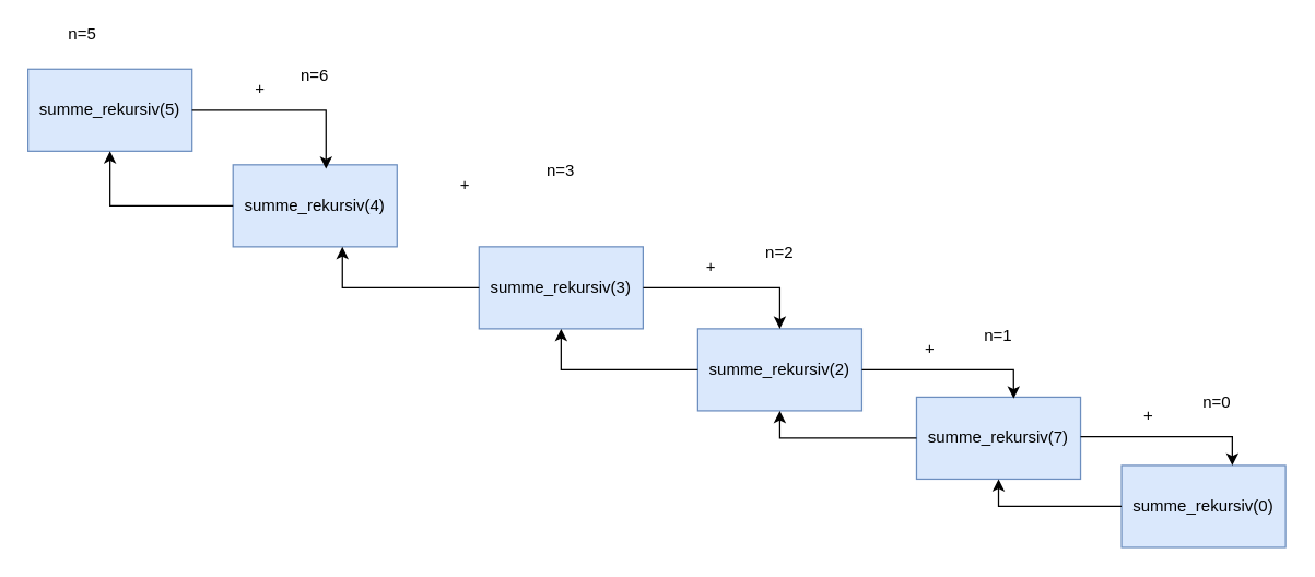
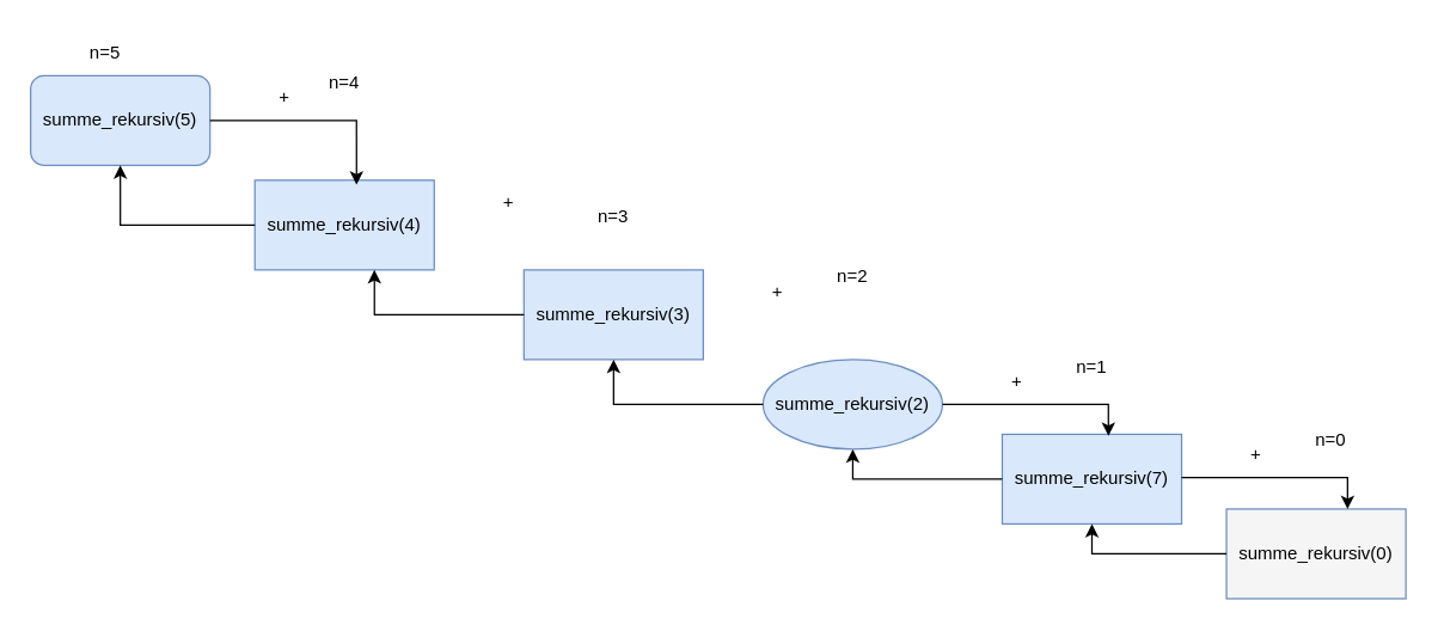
- <mxCell id="9" value="n=5" style="text;html=1;align=center;verticalAlign=middle;whiteSpace=wrap;rounded=0;" vertex="1" parent="1"><mxGeometry x="30" y="10" width="60" height="30" as="geometry" /></mxCell>
+ <mxCell id="9" value="n=5" style="text;html=1;align=center;verticalAlign=middle;whiteSpace=wrap;rounded=0;" vertex="1" parent="1"><mxGeometry x="40" y="20" width="60" height="30" as="geometry" /></mxCell>
- <mxCell id="10" value="n=6" style="text;html=1;align=center;verticalAlign=middle;whiteSpace=wrap;rounded=0;" vertex="1" parent="1"><mxGeometry x="200" y="40" width="60" height="30" as="geometry" /></mxCell>
+ <mxCell id="10" value="n=4" style="text;html=1;align=center;verticalAlign=middle;whiteSpace=wrap;rounded=0;" vertex="1" parent="1"><mxGeometry x="200" y="40" width="60" height="30" as="geometry" /></mxCell>
- <mxCell id="2" value="summe_rekursiv(5)" style="rounded=0;whiteSpace=wrap;html=1;fillColor=#dae8fc;strokeColor=#6c8ebf;" vertex="1" parent="1"><mxGeometry x="20" y="50" width="120" height="60" as="geometry" /></mxCell>
+ <mxCell id="2" value="summe_rekursiv(5)" style="whiteSpace=wrap;html=1;fillColor=#dae8fc;strokeColor=#6c8ebf;rounded=1;" vertex="1" parent="1"><mxGeometry x="20" y="50" width="120" height="60" as="geometry" /></mxCell>
- <mxCell id="11" value="n=3" style="text;html=1;align=center;verticalAlign=middle;whiteSpace=wrap;rounded=0;" vertex="1" parent="1"><mxGeometry x="380" y="110" width="60" height="30" as="geometry" /></mxCell>
+ <mxCell id="11" value="n=3" style="text;html=1;align=center;verticalAlign=middle;whiteSpace=wrap;rounded=0;" vertex="1" parent="1"><mxGeometry x="380" y="130" width="60" height="30" as="geometry" /></mxCell>
- <mxCell id="13" value="" style="endArrow=classic;html=1;rounded=0;exitX=1;exitY=0.5;exitDx=0;exitDy=0;entryX=0.5;entryY=0;entryDx=0;entryDy=0;" edge="1" parent="1" source="4" target="5"><mxGeometry width="50" height="50" relative="1" as="geometry"><mxPoint x="300" y="160" as="sourcePoint" /><mxPoint x="420" y="190" as="targetPoint" /><Array as="points"><mxPoint x="570" y="210" /></Array></mxGeometry></mxCell>
- <mxCell id="5" value="summe_rekursiv(2)" style="rounded=0;whiteSpace=wrap;html=1;fillColor=#dae8fc;strokeColor=#6c8ebf;" vertex="1" parent="1"><mxGeometry x="510" y="240" width="120" height="60" as="geometry" /></mxCell>
+ <mxCell id="5" value="summe_rekursiv(2)" style="ellipse;whiteSpace=wrap;html=1;fillColor=#dae8fc;strokeColor=#6c8ebf;" vertex="1" parent="1"><mxGeometry x="510" y="240" width="120" height="60" as="geometry" /></mxCell>
- <mxCell id="23" value="summe_rekursiv(0)" style="rounded=0;whiteSpace=wrap;html=1;fillColor=#dae8fc;strokeColor=#6c8ebf;" vertex="1" parent="1"><mxGeometry x="820" y="340" width="120" height="60" as="geometry" /></mxCell>
+ <mxCell id="23" value="summe_rekursiv(0)" style="rounded=0;whiteSpace=wrap;html=1;fillColor=#f5f5f5;strokeColor=#6c8ebf;" vertex="1" parent="1"><mxGeometry x="820" y="340" width="120" height="60" as="geometry" /></mxCell>
